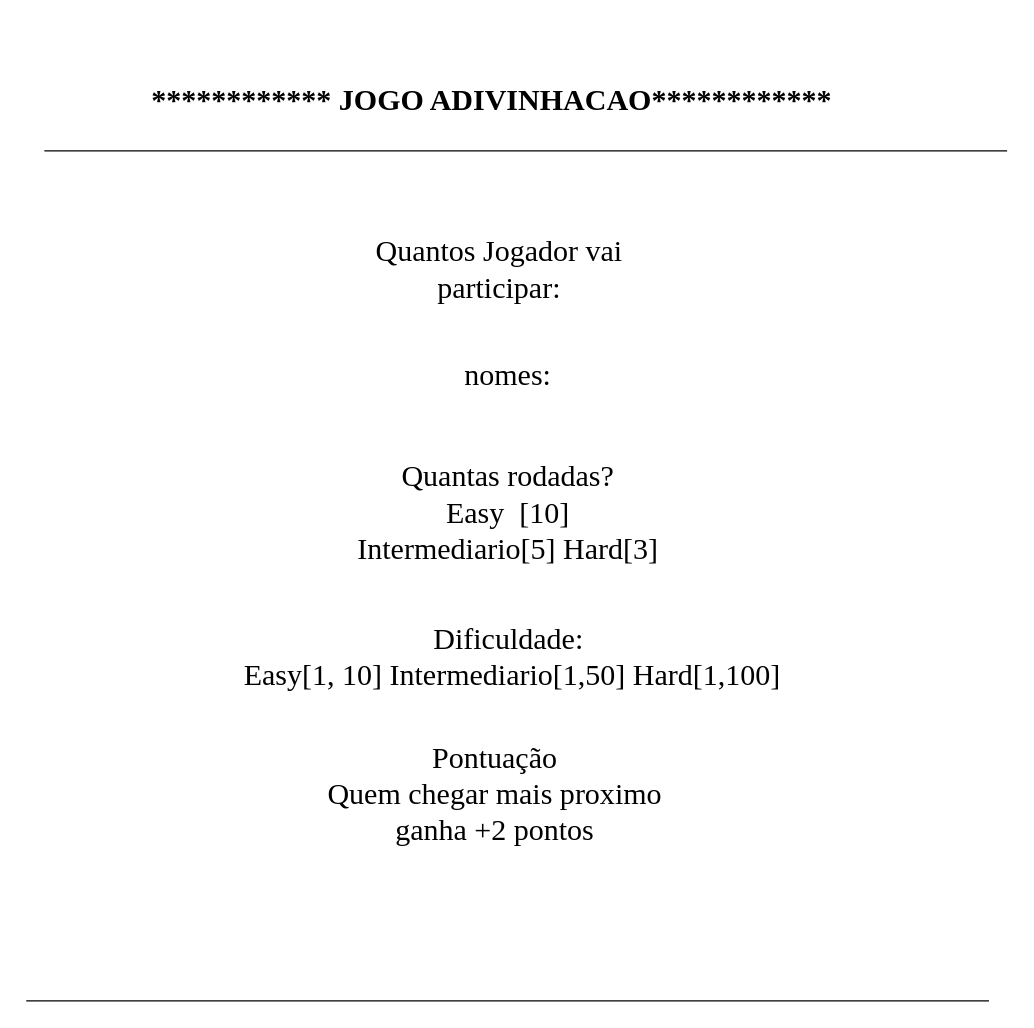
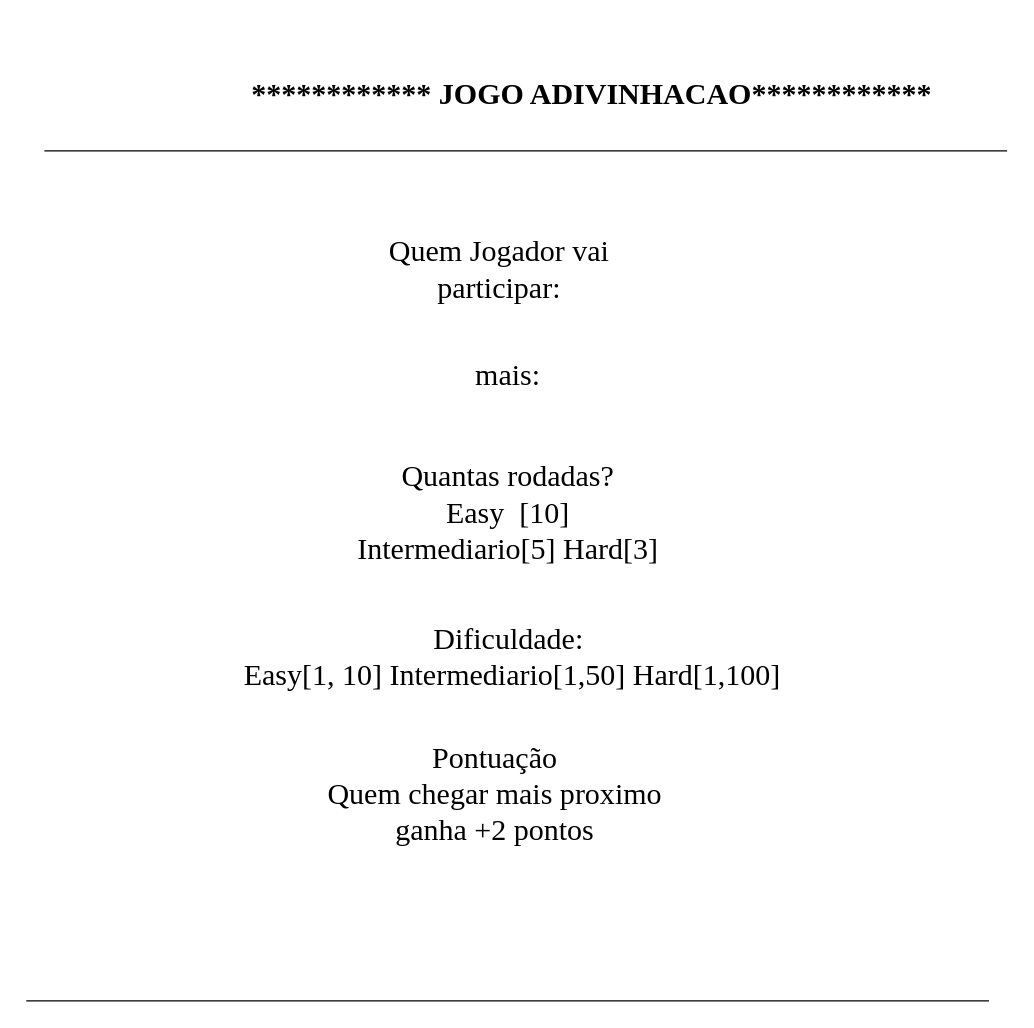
- <mxCell id="2" value="&lt;font style=&quot;font-size: 24px;&quot; face=&quot;Comic Sans MS&quot;&gt;************ JOGO ADIVINHACAO************&lt;/font&gt;" style="text;html=1;strokeColor=none;fillColor=none;align=center;verticalAlign=middle;whiteSpace=wrap;rounded=0;fontStyle=1" vertex="1" parent="1"><mxGeometry x="93" y="20" width="600" height="120" as="geometry" /></mxCell>
+ <mxCell id="2" value="&lt;font style=&quot;font-size: 24px;&quot; face=&quot;Comic Sans MS&quot;&gt;************ JOGO ADIVINHACAO************&lt;/font&gt;" style="text;html=1;strokeColor=none;fillColor=none;align=center;verticalAlign=middle;whiteSpace=wrap;rounded=0;fontStyle=1" vertex="1" parent="1"><mxGeometry x="173" y="15" width="600" height="120" as="geometry" /></mxCell>
- <mxCell id="4" value="Quantos Jogador vai participar:" style="text;html=1;strokeColor=none;fillColor=none;align=center;verticalAlign=middle;whiteSpace=wrap;rounded=0;fontFamily=Comic Sans MS;fontSize=24;" vertex="1" parent="1"><mxGeometry x="263.5" y="150" width="270" height="130" as="geometry" /></mxCell>
+ <mxCell id="4" value="Quem Jogador vai participar:" style="text;html=1;strokeColor=none;fillColor=none;align=center;verticalAlign=middle;whiteSpace=wrap;rounded=0;fontFamily=Comic Sans MS;fontSize=24;" vertex="1" parent="1"><mxGeometry x="263.5" y="150" width="270" height="130" as="geometry" /></mxCell>
- <mxCell id="6" value="nomes:" style="text;html=1;strokeColor=none;fillColor=none;align=center;verticalAlign=middle;whiteSpace=wrap;rounded=0;fontFamily=Comic Sans MS;fontSize=24;" vertex="1" parent="1"><mxGeometry x="305.5" y="270" width="200" height="60" as="geometry" /></mxCell>
+ <mxCell id="6" value="mais:" style="text;html=1;strokeColor=none;fillColor=none;align=center;verticalAlign=middle;whiteSpace=wrap;rounded=0;fontFamily=Comic Sans MS;fontSize=24;" vertex="1" parent="1"><mxGeometry x="305.5" y="270" width="200" height="60" as="geometry" /></mxCell>
